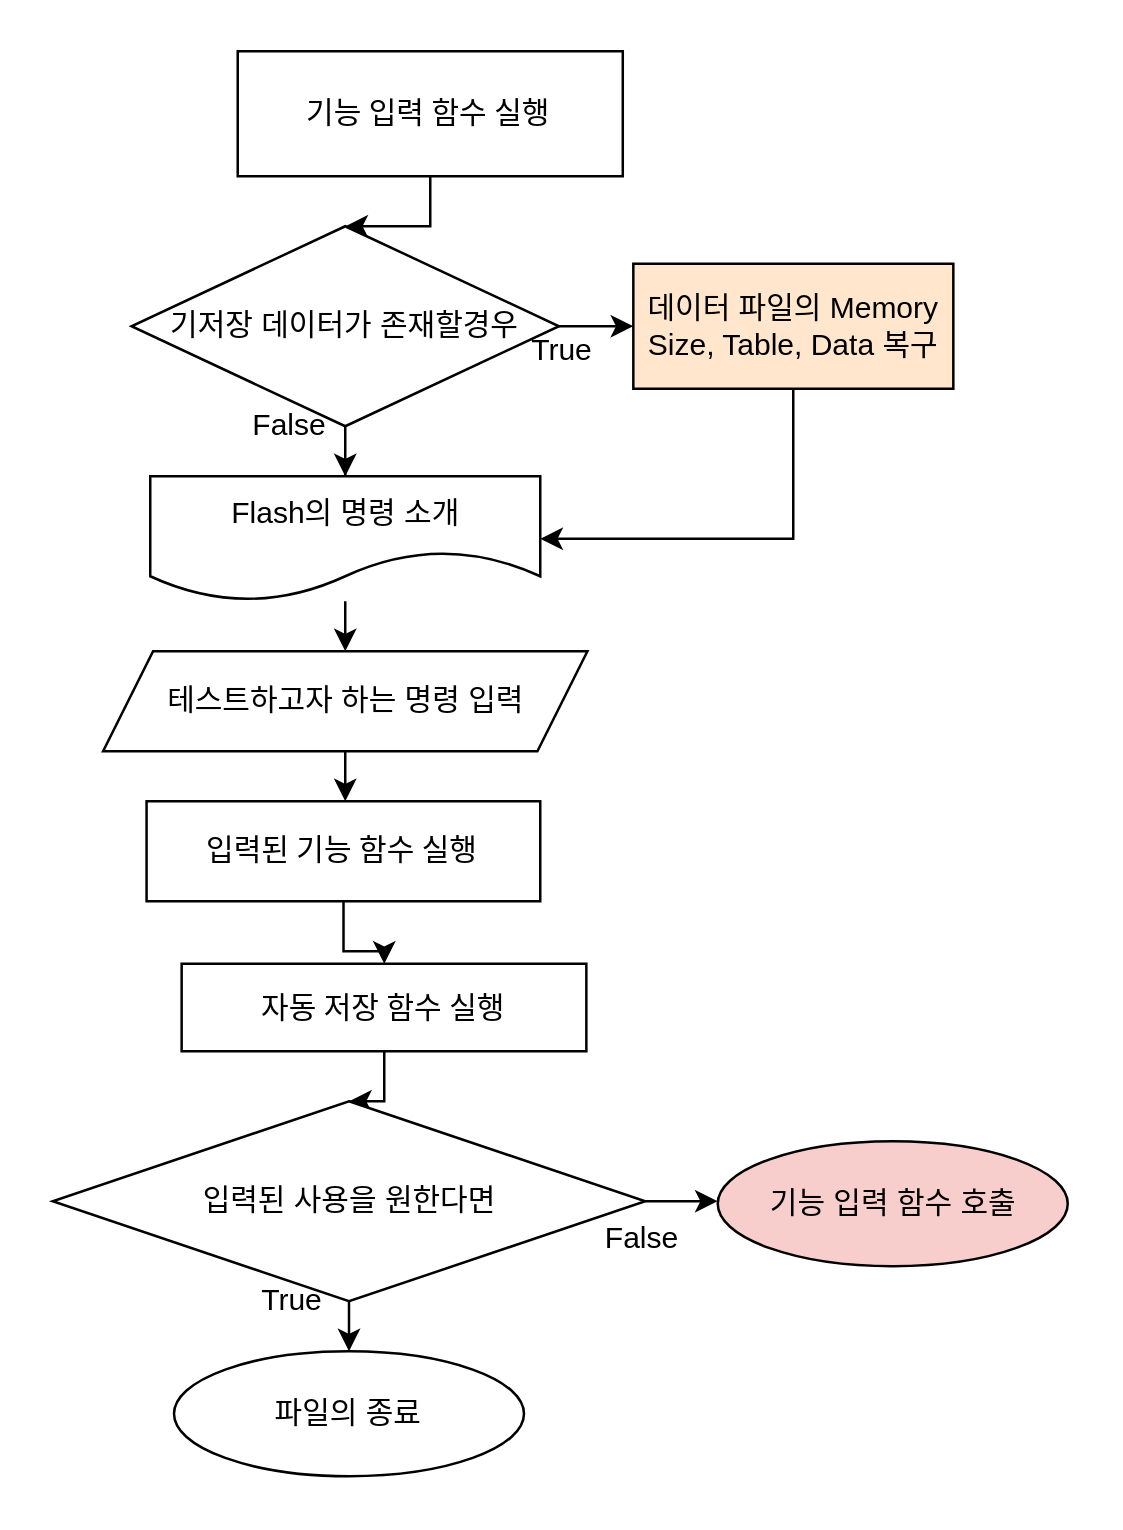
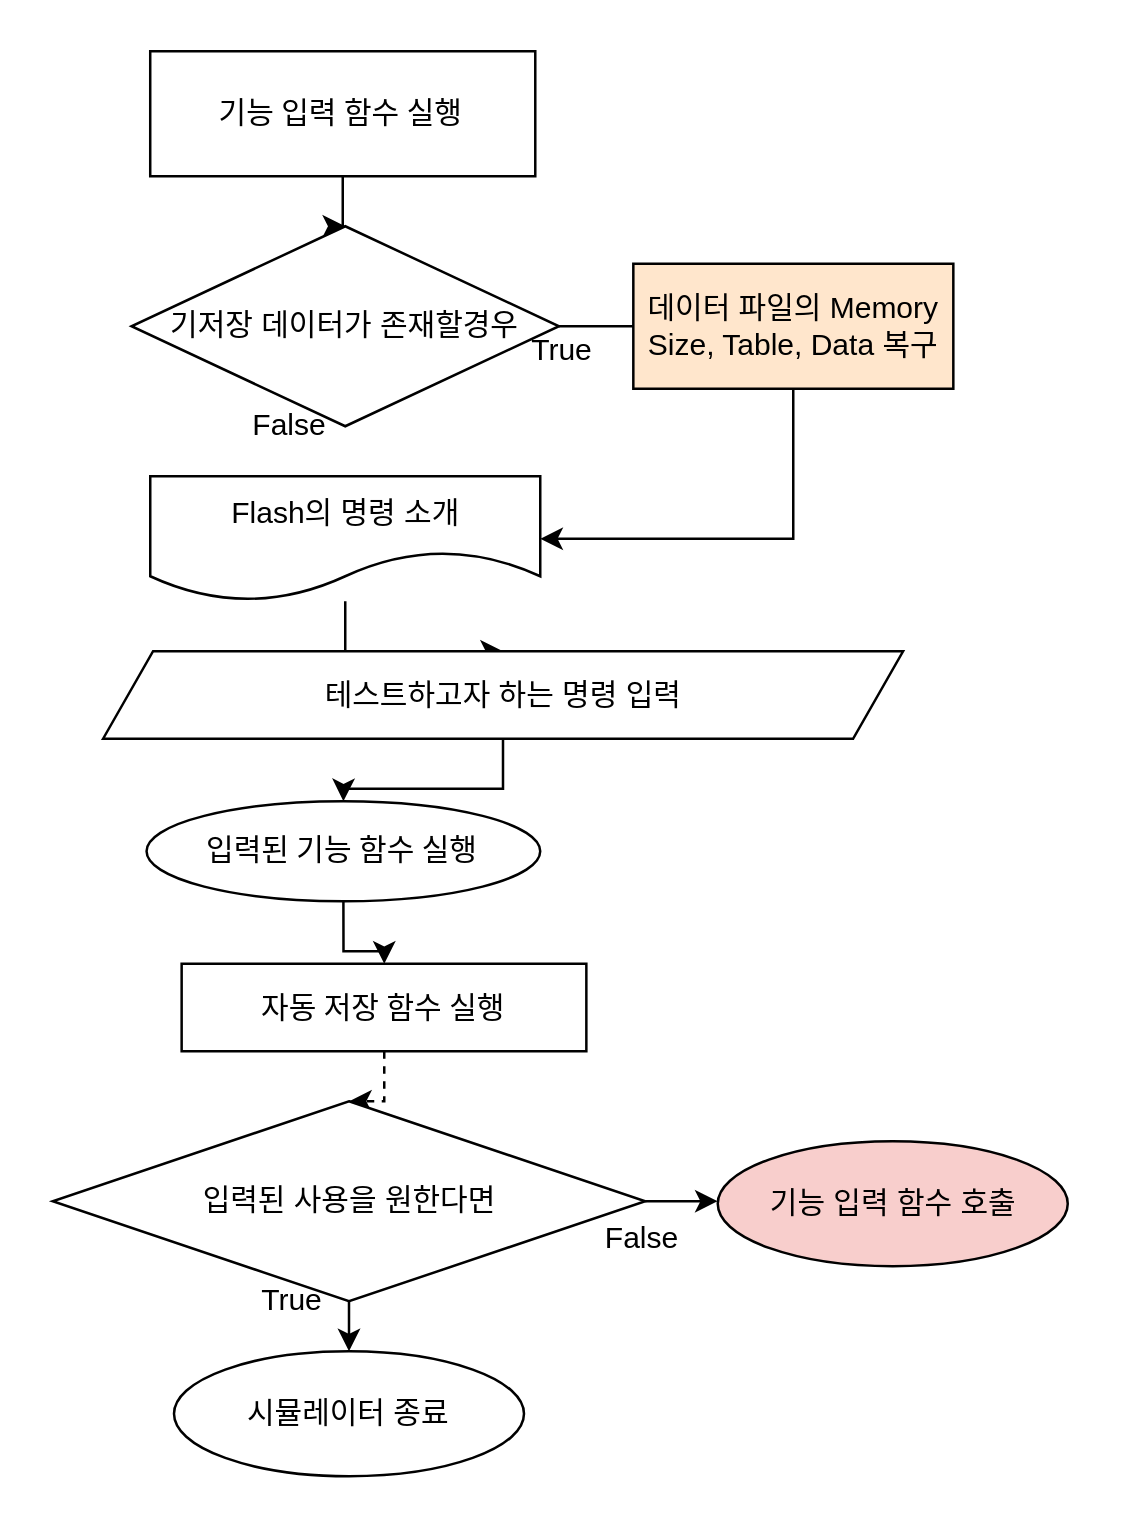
- <mxCell id="3" value="기능 입력 함수 실행" style="rounded=0;whiteSpace=wrap;html=1;labelBackgroundColor=none;fontFamily=나눔스퀘어라운드 Bold;" parent="1" vertex="1"><mxGeometry x="94.49" y="20" width="154.02" height="50" as="geometry" /></mxCell>
+ <mxCell id="3" value="기능 입력 함수 실행" style="rounded=0;whiteSpace=wrap;html=1;labelBackgroundColor=none;fontFamily=나눔스퀘어라운드 Bold;" parent="1" vertex="1"><mxGeometry x="59.49" y="20" width="154.02" height="50" as="geometry" /></mxCell>
- <mxCell id="19" value="" style="edgeStyle=orthogonalEdgeStyle;rounded=0;orthogonalLoop=1;jettySize=auto;html=1;" edge="1" parent="1" source="21" target="25"><mxGeometry relative="1" as="geometry" /></mxCell>
+ <mxCell id="19" value="" style="edgeStyle=orthogonalEdgeStyle;rounded=0;orthogonalLoop=1;jettySize=auto;html=1;endArrow=none;" edge="1" parent="1" source="21" target="25"><mxGeometry relative="1" as="geometry" /></mxCell>
- <mxCell id="20" style="edgeStyle=orthogonalEdgeStyle;rounded=0;orthogonalLoop=1;jettySize=auto;html=1;" edge="1" parent="1" source="21" target="5"><mxGeometry relative="1" as="geometry" /></mxCell>
- <mxCell id="9" value="테스트하고자 하는 명령 입력" style="shape=parallelogram;perimeter=parallelogramPerimeter;whiteSpace=wrap;html=1;fixedSize=1;" vertex="1" parent="1"><mxGeometry x="40.63" y="260" width="193.73" height="40" as="geometry" /></mxCell>
+ <mxCell id="9" value="테스트하고자 하는 명령 입력" style="shape=parallelogram;perimeter=parallelogramPerimeter;whiteSpace=wrap;html=1;fixedSize=1;" vertex="1" parent="1"><mxGeometry x="40.63" y="260" width="320" height="35" as="geometry" /></mxCell>
- <mxCell id="7" value="입력된 기능 함수 실행" style="rounded=0;whiteSpace=wrap;html=1;labelBackgroundColor=none;fontFamily=나눔스퀘어라운드 Bold;" vertex="1" parent="1"><mxGeometry x="58.03" y="320" width="157.47" height="40" as="geometry" /></mxCell>
+ <mxCell id="7" value="입력된 기능 함수 실행" style="ellipse;whiteSpace=wrap;html=1;labelBackgroundColor=none;fontFamily=나눔스퀘어라운드 Bold;" vertex="1" parent="1"><mxGeometry x="58.03" y="320" width="157.47" height="40" as="geometry" /></mxCell>
- <mxCell id="10" value="" style="edgeStyle=orthogonalEdgeStyle;rounded=0;orthogonalLoop=1;jettySize=auto;html=1;" edge="1" parent="1" source="11" target="14"><mxGeometry relative="1" as="geometry" /></mxCell>
+ <mxCell id="10" value="" style="edgeStyle=orthogonalEdgeStyle;rounded=0;orthogonalLoop=1;jettySize=auto;html=1;dashed=1;" edge="1" parent="1" source="11" target="14"><mxGeometry relative="1" as="geometry" /></mxCell>
- <mxCell id="17" value="파일의 종료" style="ellipse;whiteSpace=wrap;html=1;" vertex="1" parent="1"><mxGeometry x="69" y="540" width="140" height="50" as="geometry" /></mxCell>
+ <mxCell id="17" value="시뮬레이터 종료" style="ellipse;whiteSpace=wrap;html=1;" vertex="1" parent="1"><mxGeometry x="69" y="540" width="140" height="50" as="geometry" /></mxCell>
